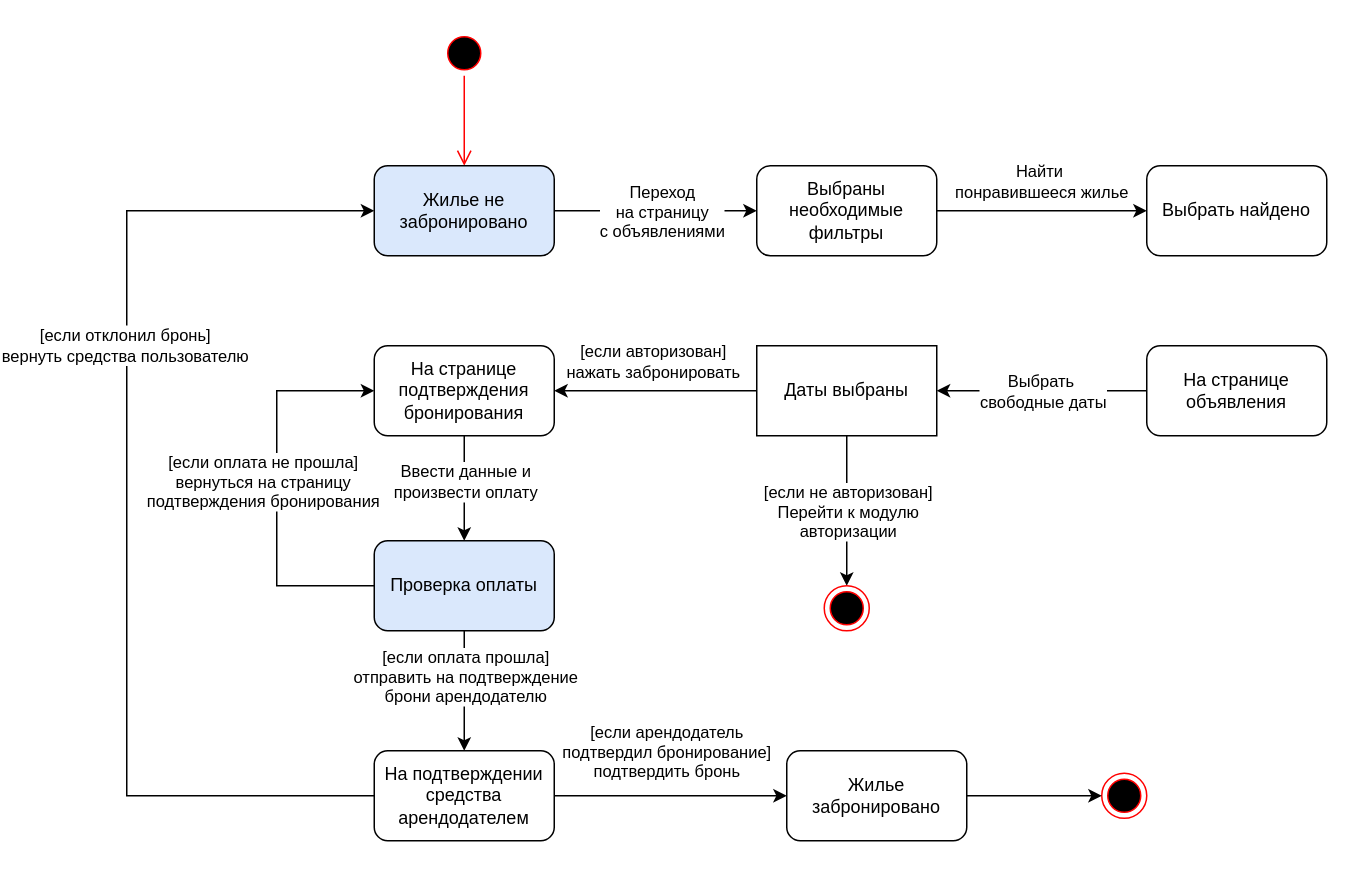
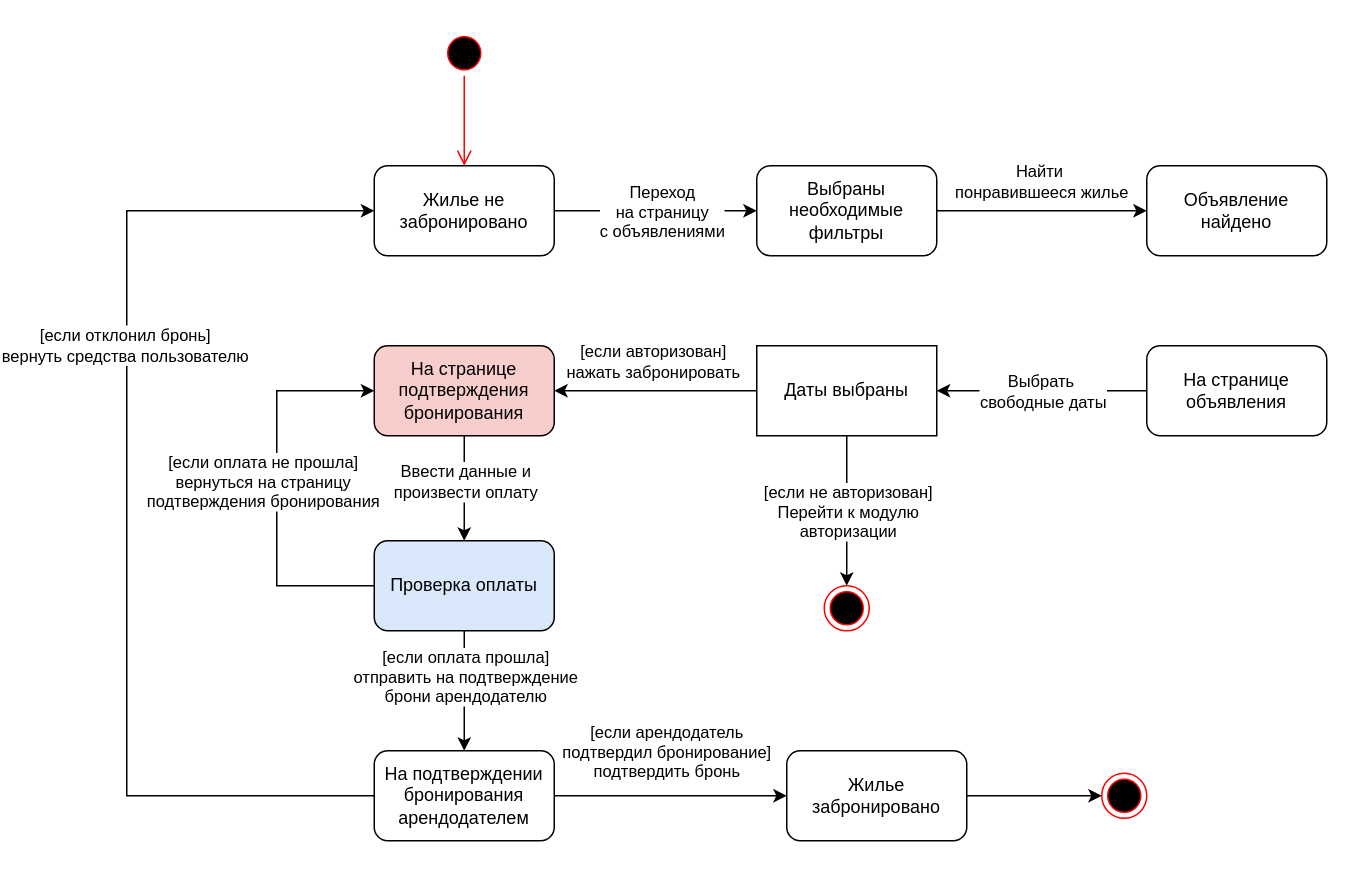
- <mxCell id="7" value="Жилье не забронировано" style="rounded=1;whiteSpace=wrap;html=1;fillColor=#dae8fc;" vertex="1" parent="1"><mxGeometry x="185" y="110" width="120" height="60" as="geometry" /></mxCell>
+ <mxCell id="7" value="Жилье не забронировано" style="rounded=1;whiteSpace=wrap;html=1;" vertex="1" parent="1"><mxGeometry x="185" y="110" width="120" height="60" as="geometry" /></mxCell>
- <mxCell id="11" value="Выбрать найдено" style="rounded=1;whiteSpace=wrap;html=1;" vertex="1" parent="1"><mxGeometry x="700" y="110" width="120" height="60" as="geometry" /></mxCell>
+ <mxCell id="11" value="Объявление найдено" style="rounded=1;whiteSpace=wrap;html=1;" vertex="1" parent="1"><mxGeometry x="700" y="110" width="120" height="60" as="geometry" /></mxCell>
- <mxCell id="23" value="На странице подтверждения бронирования" style="rounded=1;whiteSpace=wrap;html=1;" vertex="1" parent="1"><mxGeometry x="185" y="230" width="120" height="60" as="geometry" /></mxCell>
+ <mxCell id="23" value="На странице подтверждения бронирования" style="rounded=1;whiteSpace=wrap;html=1;fillColor=#f8cecc;" vertex="1" parent="1"><mxGeometry x="185" y="230" width="120" height="60" as="geometry" /></mxCell>
- <mxCell id="33" value="На подтверждении средства арендодателем" style="rounded=1;whiteSpace=wrap;html=1;" vertex="1" parent="1"><mxGeometry x="185" y="500" width="120" height="60" as="geometry" /></mxCell>
+ <mxCell id="33" value="На подтверждении бронирования арендодателем" style="rounded=1;whiteSpace=wrap;html=1;" vertex="1" parent="1"><mxGeometry x="185" y="500" width="120" height="60" as="geometry" /></mxCell>
